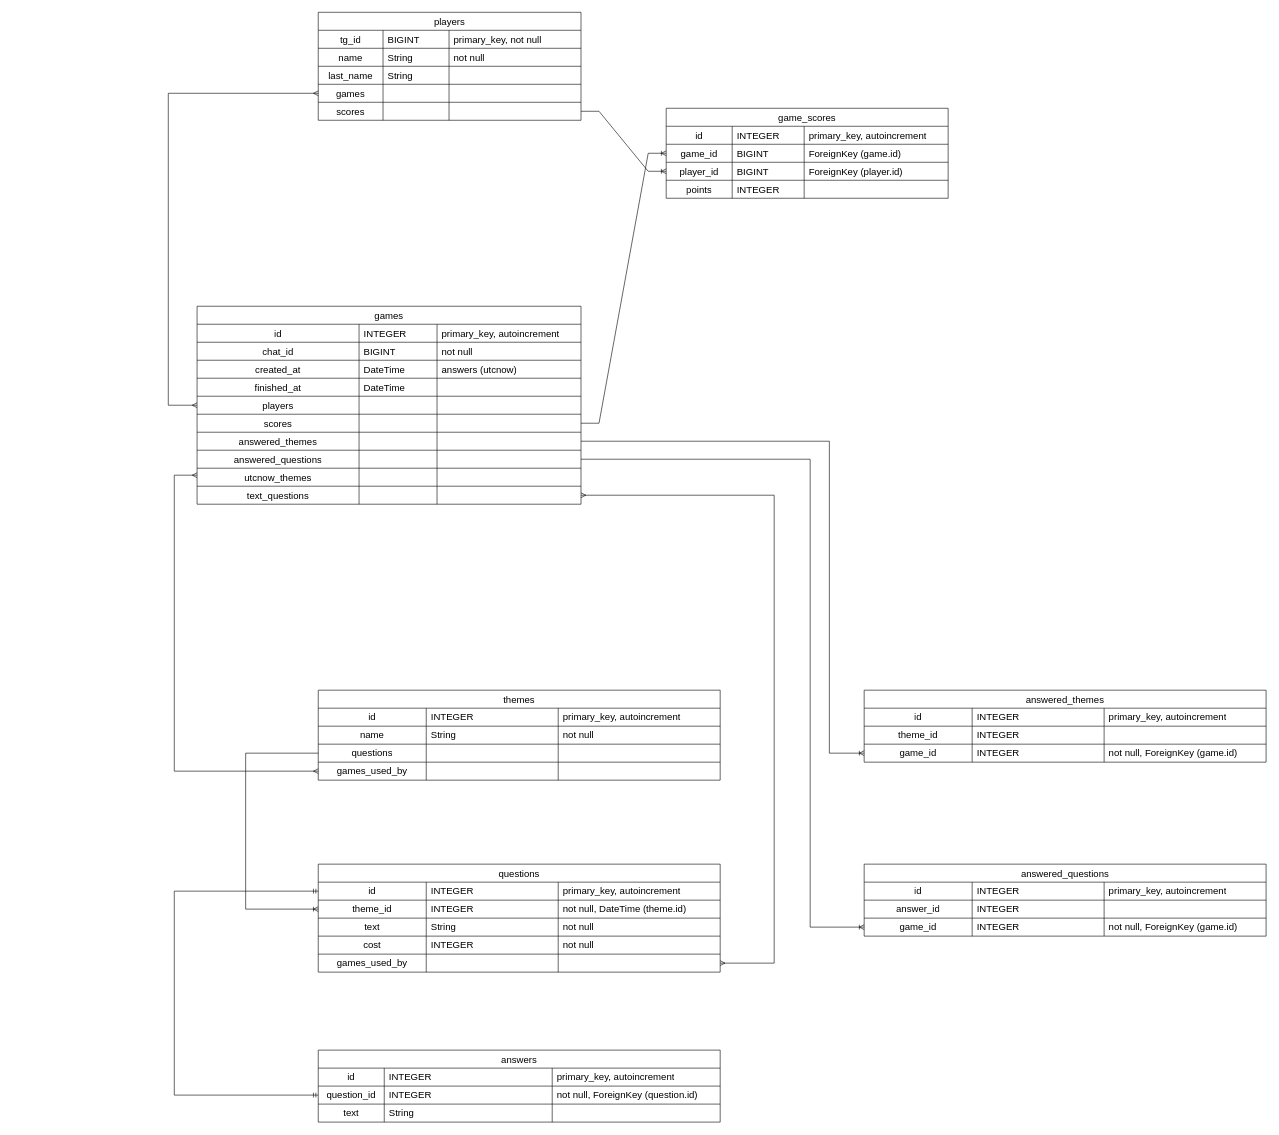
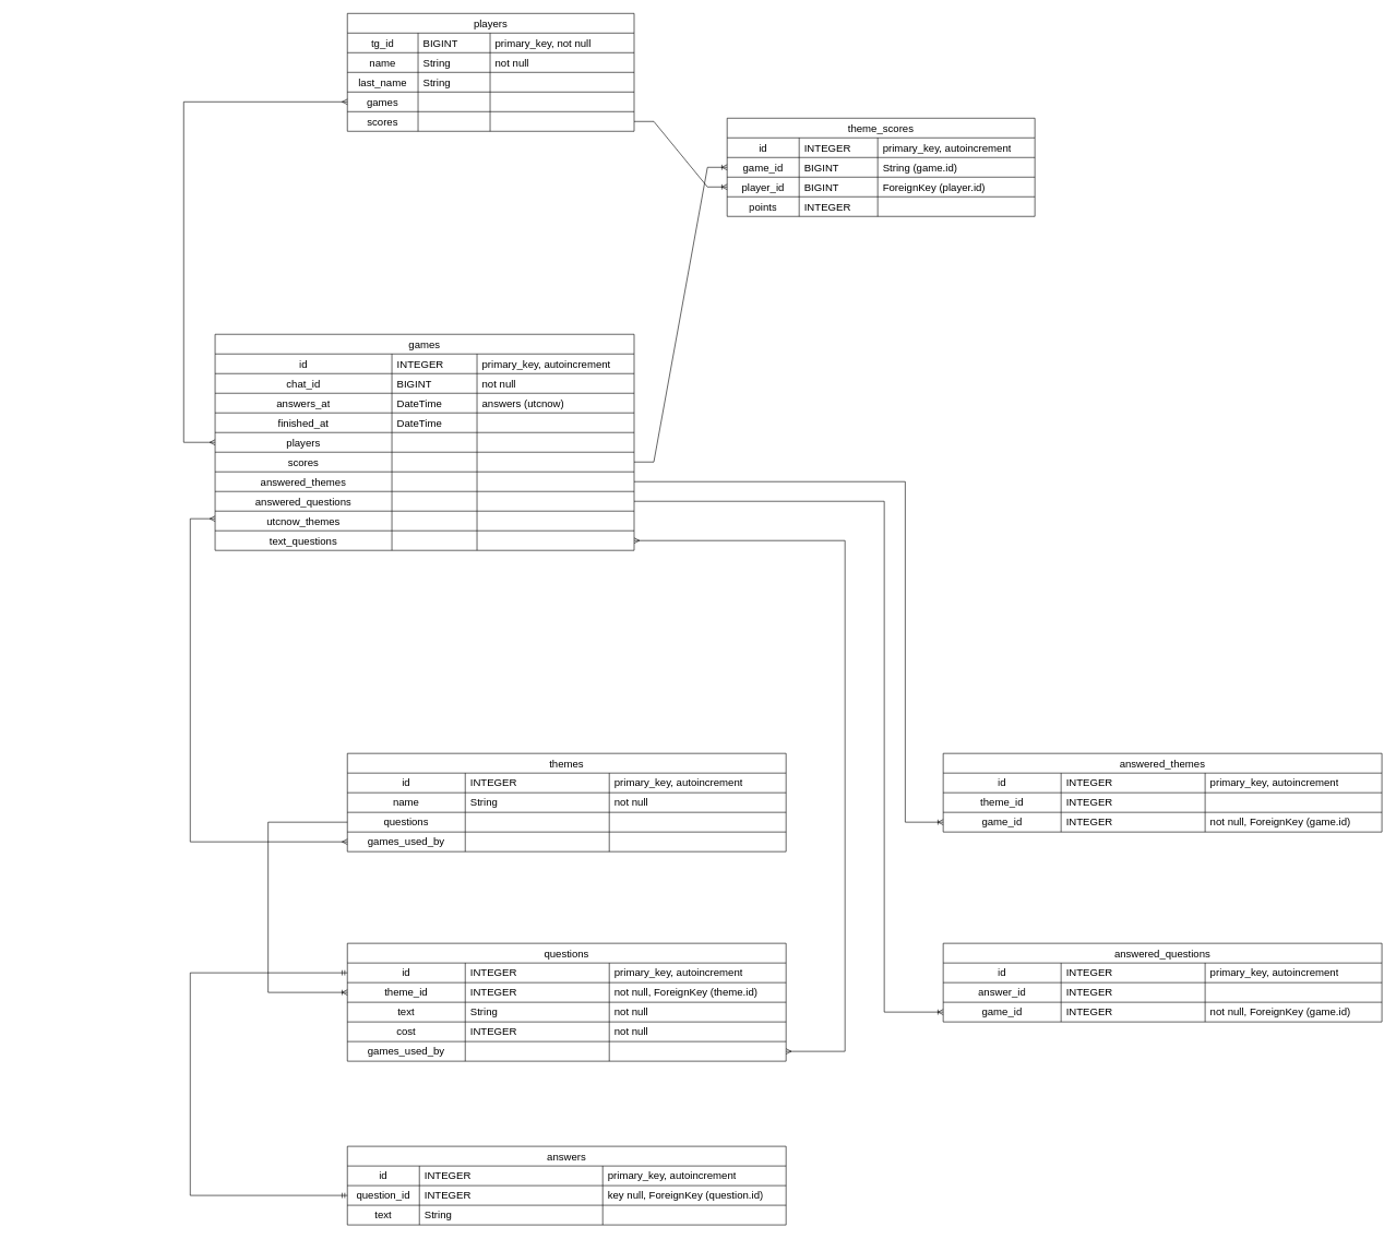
- <mxCell id="43" value="game_scores" style="shape=table;startSize=30;container=1;collapsible=0;childLayout=tableLayout;fixedRows=1;rowLines=1;fontStyle=0;strokeColor=default;fontSize=16;" parent="1" vertex="1"><mxGeometry x="1110" y="180" width="470" height="150" as="geometry" /></mxCell>
+ <mxCell id="43" value="theme_scores" style="shape=table;startSize=30;container=1;collapsible=0;childLayout=tableLayout;fixedRows=1;rowLines=1;fontStyle=0;strokeColor=default;fontSize=16;" parent="1" vertex="1"><mxGeometry x="1110" y="180" width="470" height="150" as="geometry" /></mxCell>
- <mxCell id="51" value="ForeignKey (game.id)" style="shape=partialRectangle;html=1;whiteSpace=wrap;connectable=0;fillColor=none;top=0;left=0;bottom=0;right=0;align=left;spacingLeft=6;overflow=hidden;strokeColor=inherit;fontSize=16;" parent="48" vertex="1"><mxGeometry x="230" width="240" height="30" as="geometry"><mxRectangle width="240" height="30" as="alternateBounds" /></mxGeometry></mxCell>
+ <mxCell id="51" value="String (game.id)" style="shape=partialRectangle;html=1;whiteSpace=wrap;connectable=0;fillColor=none;top=0;left=0;bottom=0;right=0;align=left;spacingLeft=6;overflow=hidden;strokeColor=inherit;fontSize=16;" parent="48" vertex="1"><mxGeometry x="230" width="240" height="30" as="geometry"><mxRectangle width="240" height="30" as="alternateBounds" /></mxGeometry></mxCell>
- <mxCell id="12" value="created_at" style="shape=partialRectangle;html=1;whiteSpace=wrap;connectable=0;fillColor=none;top=0;left=0;bottom=0;right=0;overflow=hidden;strokeColor=inherit;fontSize=16;" vertex="1" parent="11"><mxGeometry width="270" height="30" as="geometry"><mxRectangle width="270" height="30" as="alternateBounds" /></mxGeometry></mxCell>
+ <mxCell id="12" value="answers_at" style="shape=partialRectangle;html=1;whiteSpace=wrap;connectable=0;fillColor=none;top=0;left=0;bottom=0;right=0;overflow=hidden;strokeColor=inherit;fontSize=16;" vertex="1" parent="11"><mxGeometry width="270" height="30" as="geometry"><mxRectangle width="270" height="30" as="alternateBounds" /></mxGeometry></mxCell>
- <mxCell id="109" value="not null, DateTime (theme.id)" style="shape=partialRectangle;html=1;whiteSpace=wrap;connectable=0;fillColor=none;top=0;left=0;bottom=0;right=0;align=left;spacingLeft=6;overflow=hidden;strokeColor=inherit;fontSize=16;" vertex="1" parent="106"><mxGeometry x="400" width="270" height="30" as="geometry"><mxRectangle width="270" height="30" as="alternateBounds" /></mxGeometry></mxCell>
+ <mxCell id="109" value="not null, ForeignKey (theme.id)" style="shape=partialRectangle;html=1;whiteSpace=wrap;connectable=0;fillColor=none;top=0;left=0;bottom=0;right=0;align=left;spacingLeft=6;overflow=hidden;strokeColor=inherit;fontSize=16;" vertex="1" parent="106"><mxGeometry x="400" width="270" height="30" as="geometry"><mxRectangle width="270" height="30" as="alternateBounds" /></mxGeometry></mxCell>
- <mxCell id="131" value="not null, ForeignKey (question.id)" style="shape=partialRectangle;html=1;whiteSpace=wrap;connectable=0;fillColor=none;top=0;left=0;bottom=0;right=0;align=left;spacingLeft=6;overflow=hidden;strokeColor=inherit;fontSize=16;" vertex="1" parent="128"><mxGeometry x="390" width="280" height="30" as="geometry"><mxRectangle width="280" height="30" as="alternateBounds" /></mxGeometry></mxCell>
+ <mxCell id="131" value="key null, ForeignKey (question.id)" style="shape=partialRectangle;html=1;whiteSpace=wrap;connectable=0;fillColor=none;top=0;left=0;bottom=0;right=0;align=left;spacingLeft=6;overflow=hidden;strokeColor=inherit;fontSize=16;" vertex="1" parent="128"><mxGeometry x="390" width="280" height="30" as="geometry"><mxRectangle width="280" height="30" as="alternateBounds" /></mxGeometry></mxCell>
